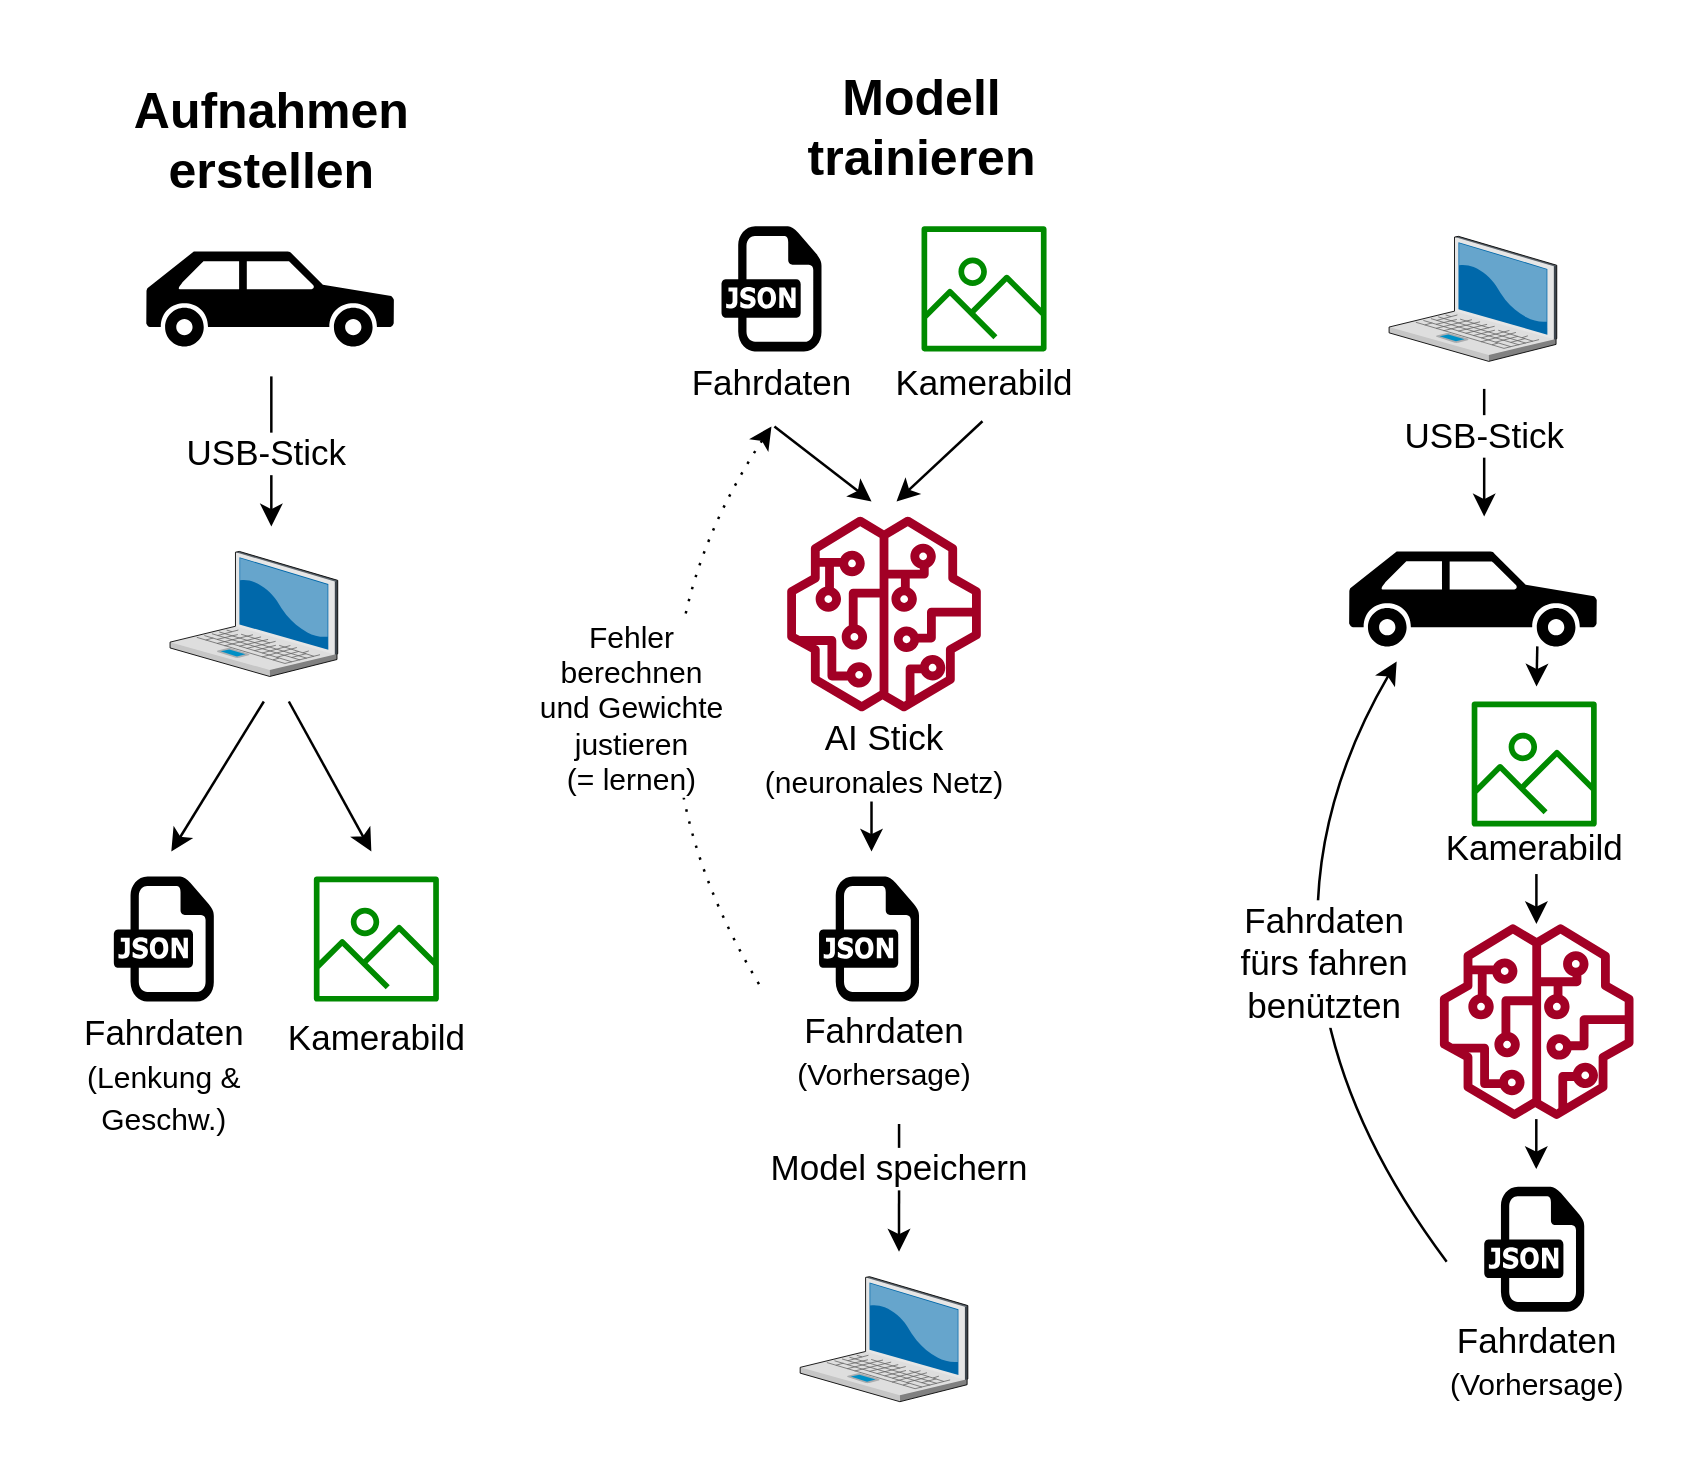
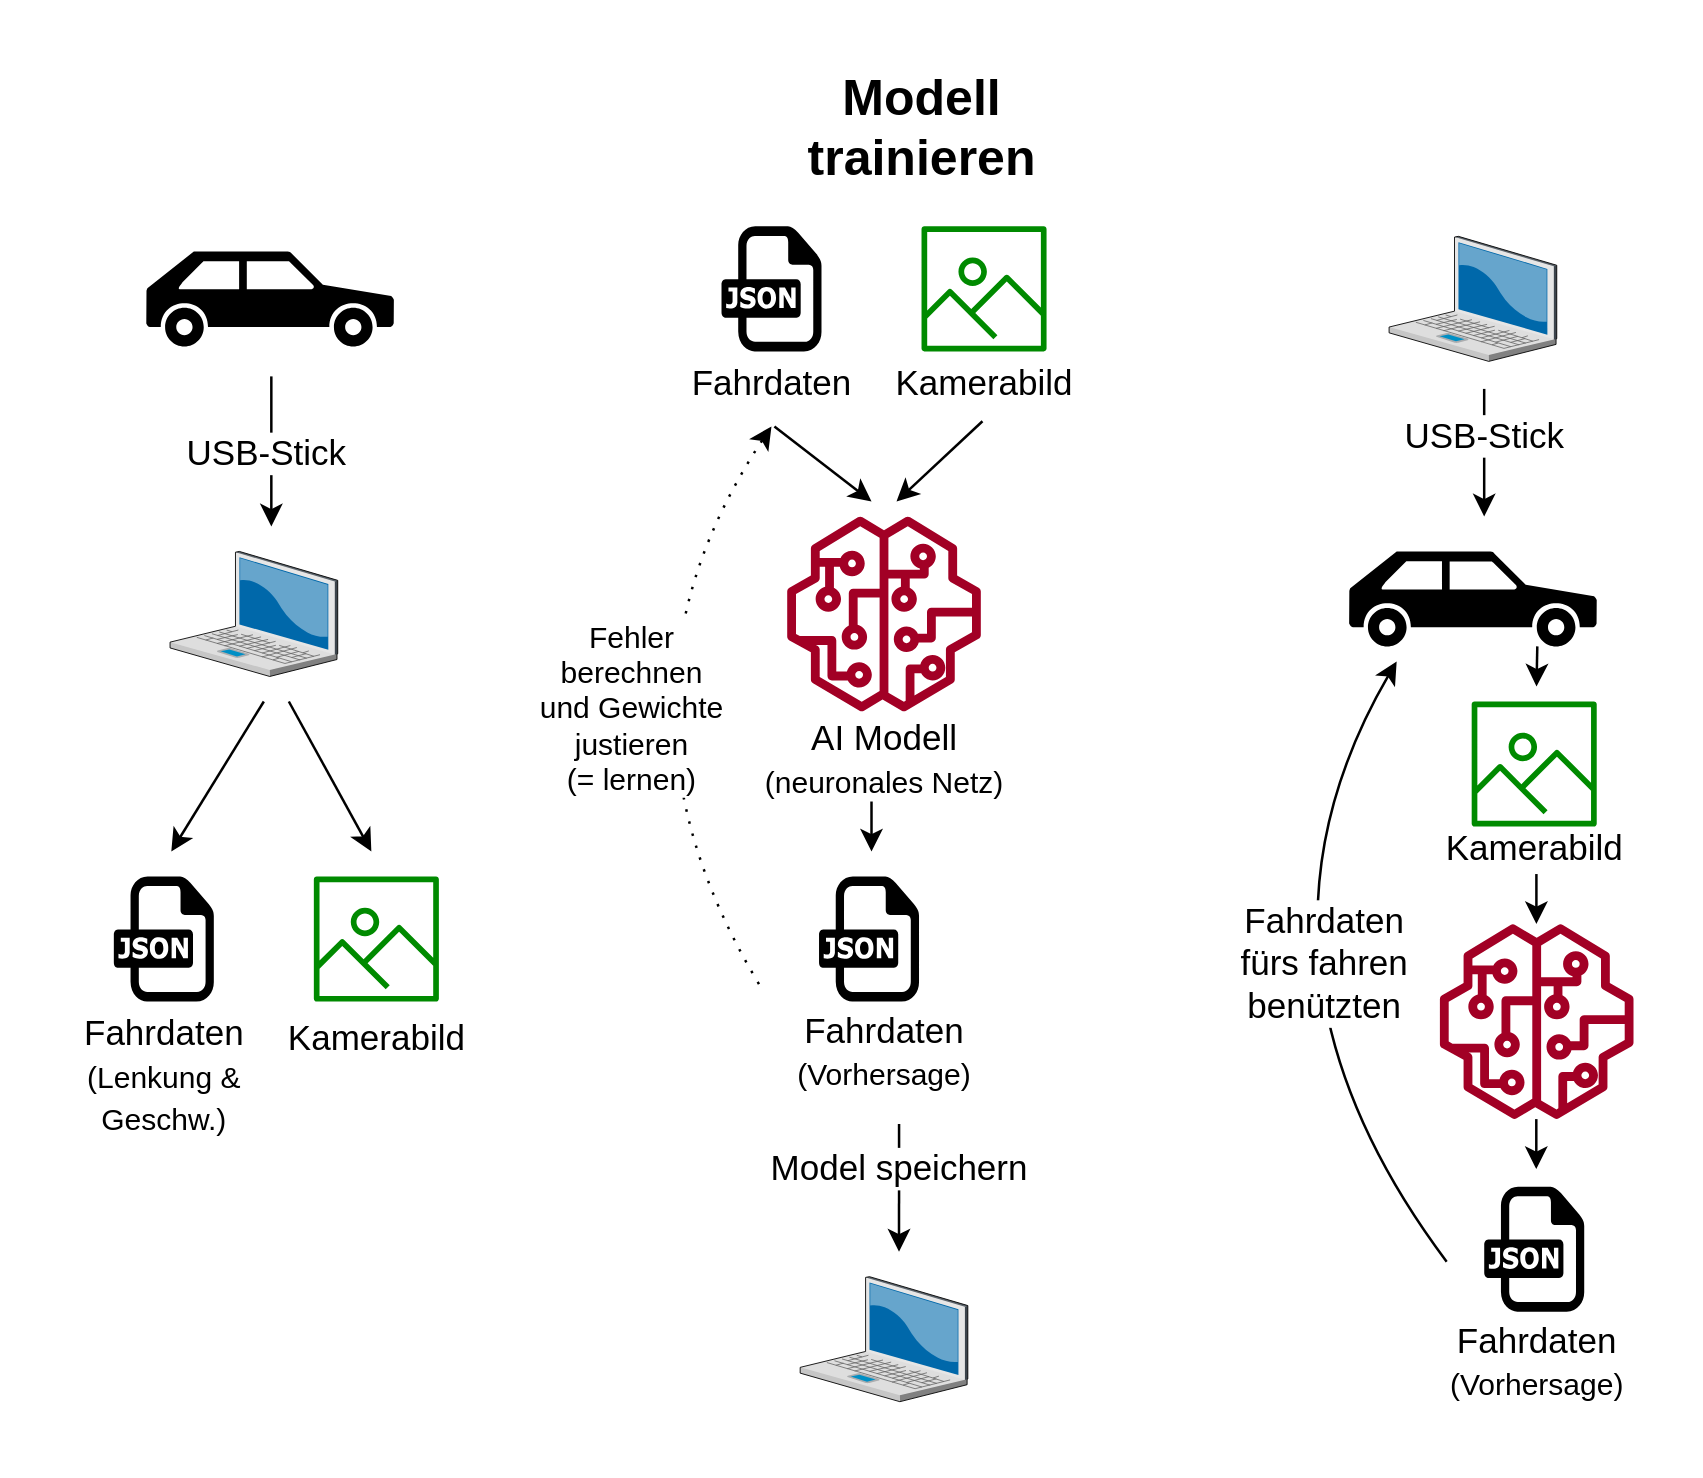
- <mxCell id="5" value="&lt;font style=&quot;font-size: 20px;&quot;&gt;&lt;b style=&quot;font-size: 20px;&quot;&gt;Aufnahmen&lt;br style=&quot;font-size: 20px;&quot;&gt;erstellen&lt;br style=&quot;font-size: 20px;&quot;&gt;&lt;/b&gt;&lt;/font&gt;" style="text;html=1;align=center;verticalAlign=middle;resizable=0;points=[];autosize=1;strokeColor=none;fillColor=none;fontSize=20;" parent="1" vertex="1"><mxGeometry x="42.5" y="25" width="130" height="60" as="geometry" /></mxCell>
- <mxCell id="32" value="AI Stick&lt;br style=&quot;font-size: 14px;&quot;&gt;&lt;font style=&quot;font-size: 12px;&quot;&gt;(neuronales Netz)&lt;/font&gt;" style="text;html=1;align=center;verticalAlign=middle;resizable=0;points=[];autosize=1;strokeColor=none;fillColor=none;fontSize=14;" parent="1" vertex="1"><mxGeometry x="293" y="278" width="120" height="50" as="geometry" /></mxCell>
+ <mxCell id="32" value="AI Modell&lt;br style=&quot;font-size: 14px;&quot;&gt;&lt;font style=&quot;font-size: 12px;&quot;&gt;(neuronales Netz)&lt;/font&gt;" style="text;html=1;align=center;verticalAlign=middle;resizable=0;points=[];autosize=1;strokeColor=none;fillColor=none;fontSize=14;" parent="1" vertex="1"><mxGeometry x="293" y="278" width="120" height="50" as="geometry" /></mxCell>
